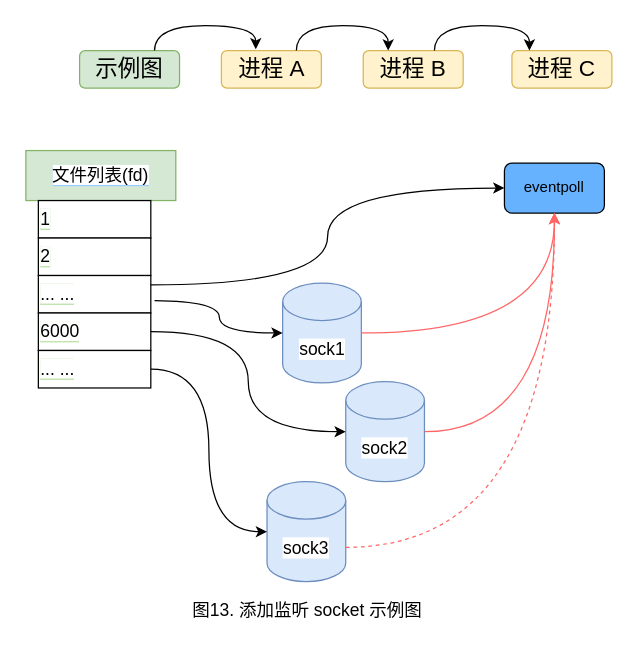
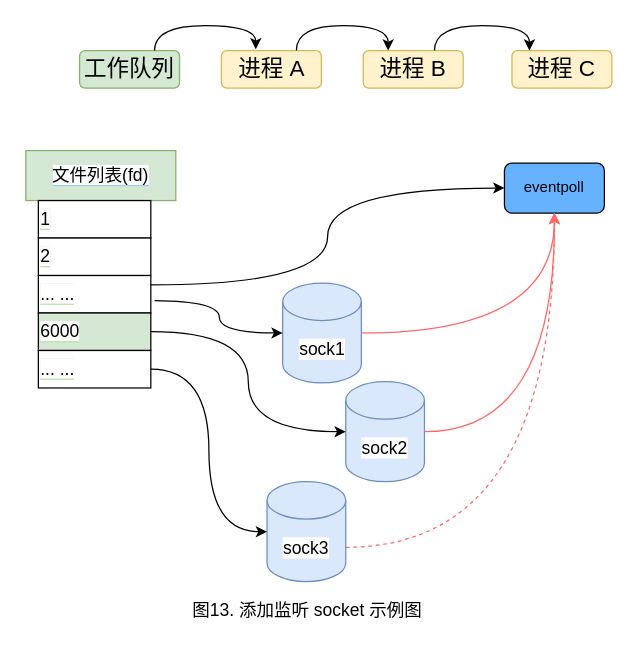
- <mxCell id="2" value="示例图" style="rounded=1;whiteSpace=wrap;html=1;fontSize=18;fillColor=#d5e8d4;strokeColor=#82b366;" parent="1" vertex="1"><mxGeometry x="63" y="40" width="80" height="30" as="geometry" /></mxCell>
+ <mxCell id="2" value="工作队列" style="rounded=1;whiteSpace=wrap;html=1;fontSize=18;fillColor=#d5e8d4;strokeColor=#82b366;" parent="1" vertex="1"><mxGeometry x="63" y="40" width="80" height="30" as="geometry" /></mxCell>
- <mxCell id="11" value="&lt;span style=&quot;background-color: rgb(255, 255, 255);&quot;&gt;6000&lt;/span&gt;" style="rounded=0;whiteSpace=wrap;html=1;labelBackgroundColor=#B9E0A5;fontSize=14;align=left;" parent="1" vertex="1"><mxGeometry x="30" y="250" width="90" height="30" as="geometry" /></mxCell>
+ <mxCell id="11" value="&lt;span style=&quot;background-color: rgb(255, 255, 255);&quot;&gt;6000&lt;/span&gt;" style="rounded=0;whiteSpace=wrap;html=1;labelBackgroundColor=#B9E0A5;fontSize=14;align=left;fillColor=#d5e8d4;" parent="1" vertex="1"><mxGeometry x="30" y="250" width="90" height="30" as="geometry" /></mxCell>
